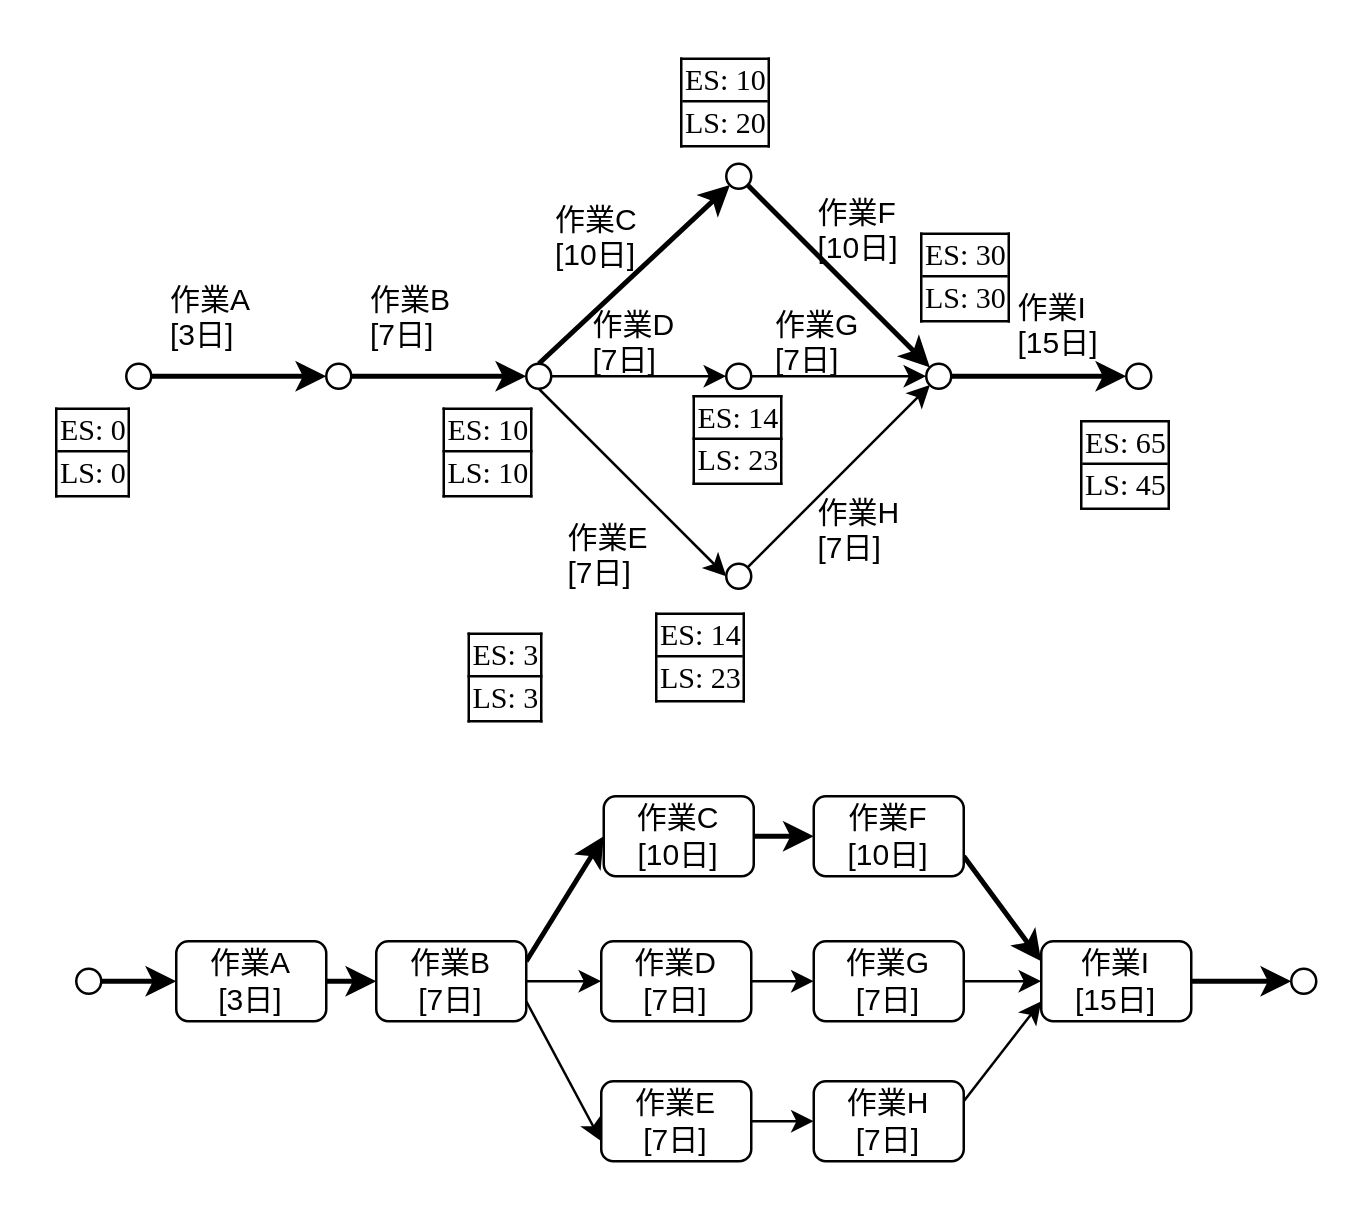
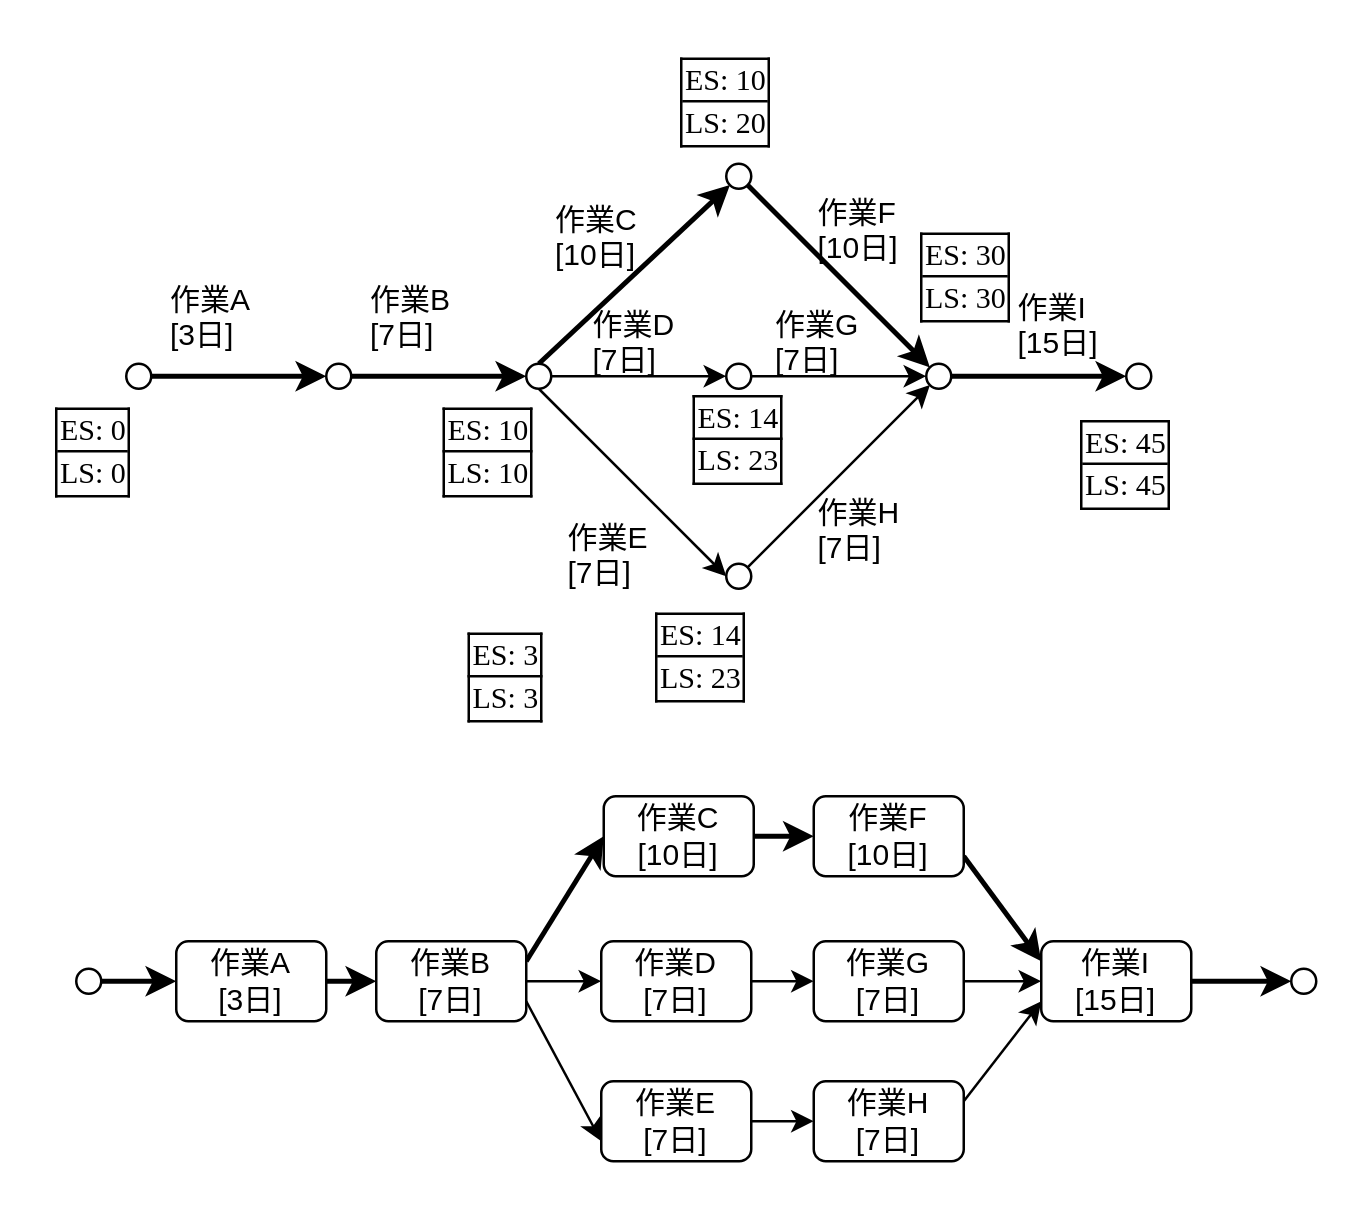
- <mxCell id="28" value="&lt;table border=&quot;1&quot; style=&quot;border: 1px solid rgb(0 , 0 , 0) ; border-collapse: collapse&quot;&gt;&lt;tbody&gt;&lt;tr&gt;&lt;td&gt;&lt;font face=&quot;Times New Roman&quot;&gt;ES: 65&lt;/font&gt;&lt;/td&gt;&lt;/tr&gt;&lt;tr&gt;&lt;td&gt;&lt;font face=&quot;Times New Roman&quot;&gt;LS: 45&lt;/font&gt;&lt;/td&gt;&lt;/tr&gt;&lt;/tbody&gt;&lt;/table&gt;&lt;br&gt;" style="text;html=1;resizable=0;points=[];autosize=1;align=left;verticalAlign=top;spacingTop=-4;" vertex="1" parent="1"><mxGeometry x="430" y="165" width="50" height="50" as="geometry" /></mxCell>
+ <mxCell id="28" value="&lt;table border=&quot;1&quot; style=&quot;border: 1px solid rgb(0 , 0 , 0) ; border-collapse: collapse&quot;&gt;&lt;tbody&gt;&lt;tr&gt;&lt;td&gt;&lt;font face=&quot;Times New Roman&quot;&gt;ES: 45&lt;/font&gt;&lt;/td&gt;&lt;/tr&gt;&lt;tr&gt;&lt;td&gt;&lt;font face=&quot;Times New Roman&quot;&gt;LS: 45&lt;/font&gt;&lt;/td&gt;&lt;/tr&gt;&lt;/tbody&gt;&lt;/table&gt;&lt;br&gt;" style="text;html=1;resizable=0;points=[];autosize=1;align=left;verticalAlign=top;spacingTop=-4;" vertex="1" parent="1"><mxGeometry x="430" y="165" width="50" height="50" as="geometry" /></mxCell>
